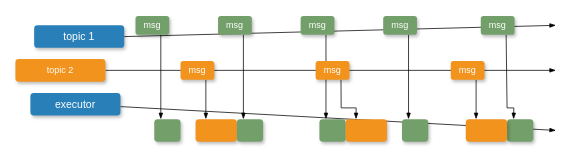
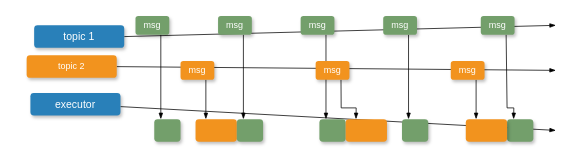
- <mxCell id="6" value="topic 2" style="rounded=1;whiteSpace=wrap;html=1;strokeColor=none;strokeWidth=1;fillColor=#F2931E;fontSize=12;fontColor=#FFFFFF;align=center;gradientColor=none;gradientDirection=east;verticalAlign=middle;shadow=1;labelBackgroundColor=none;fontFamily=Helvetica;" vertex="1" parent="1"><mxGeometry x="20" y="78" width="120" height="30" as="geometry" /></mxCell>
+ <mxCell id="6" value="topic 2" style="rounded=1;whiteSpace=wrap;html=1;strokeColor=none;strokeWidth=1;fillColor=#F2931E;fontSize=12;fontColor=#FFFFFF;align=center;gradientColor=none;gradientDirection=east;verticalAlign=middle;shadow=1;labelBackgroundColor=none;fontFamily=Helvetica;" vertex="1" parent="1"><mxGeometry x="35" y="73" width="120" height="30" as="geometry" /></mxCell>
